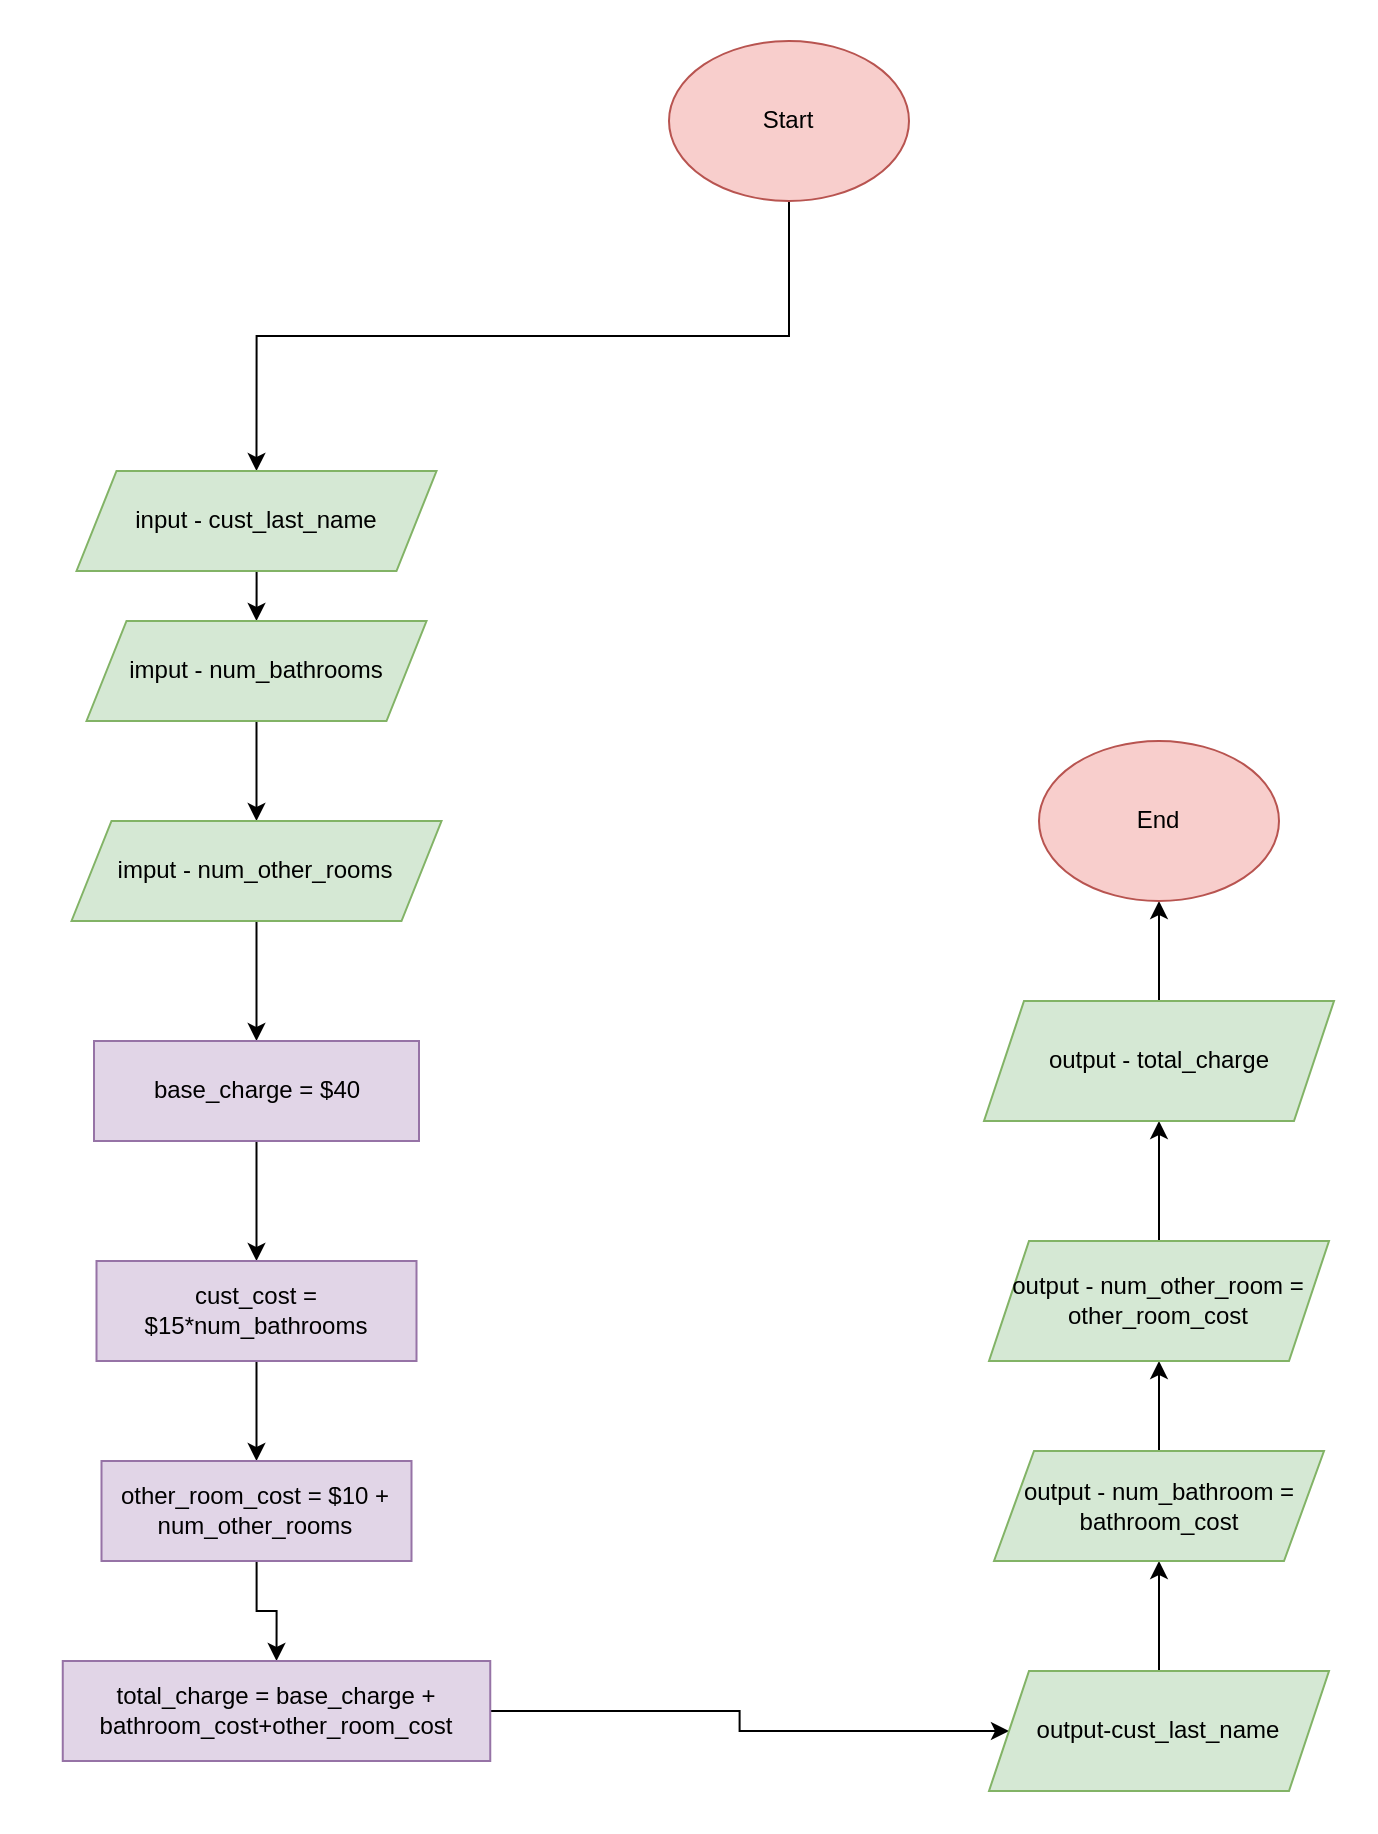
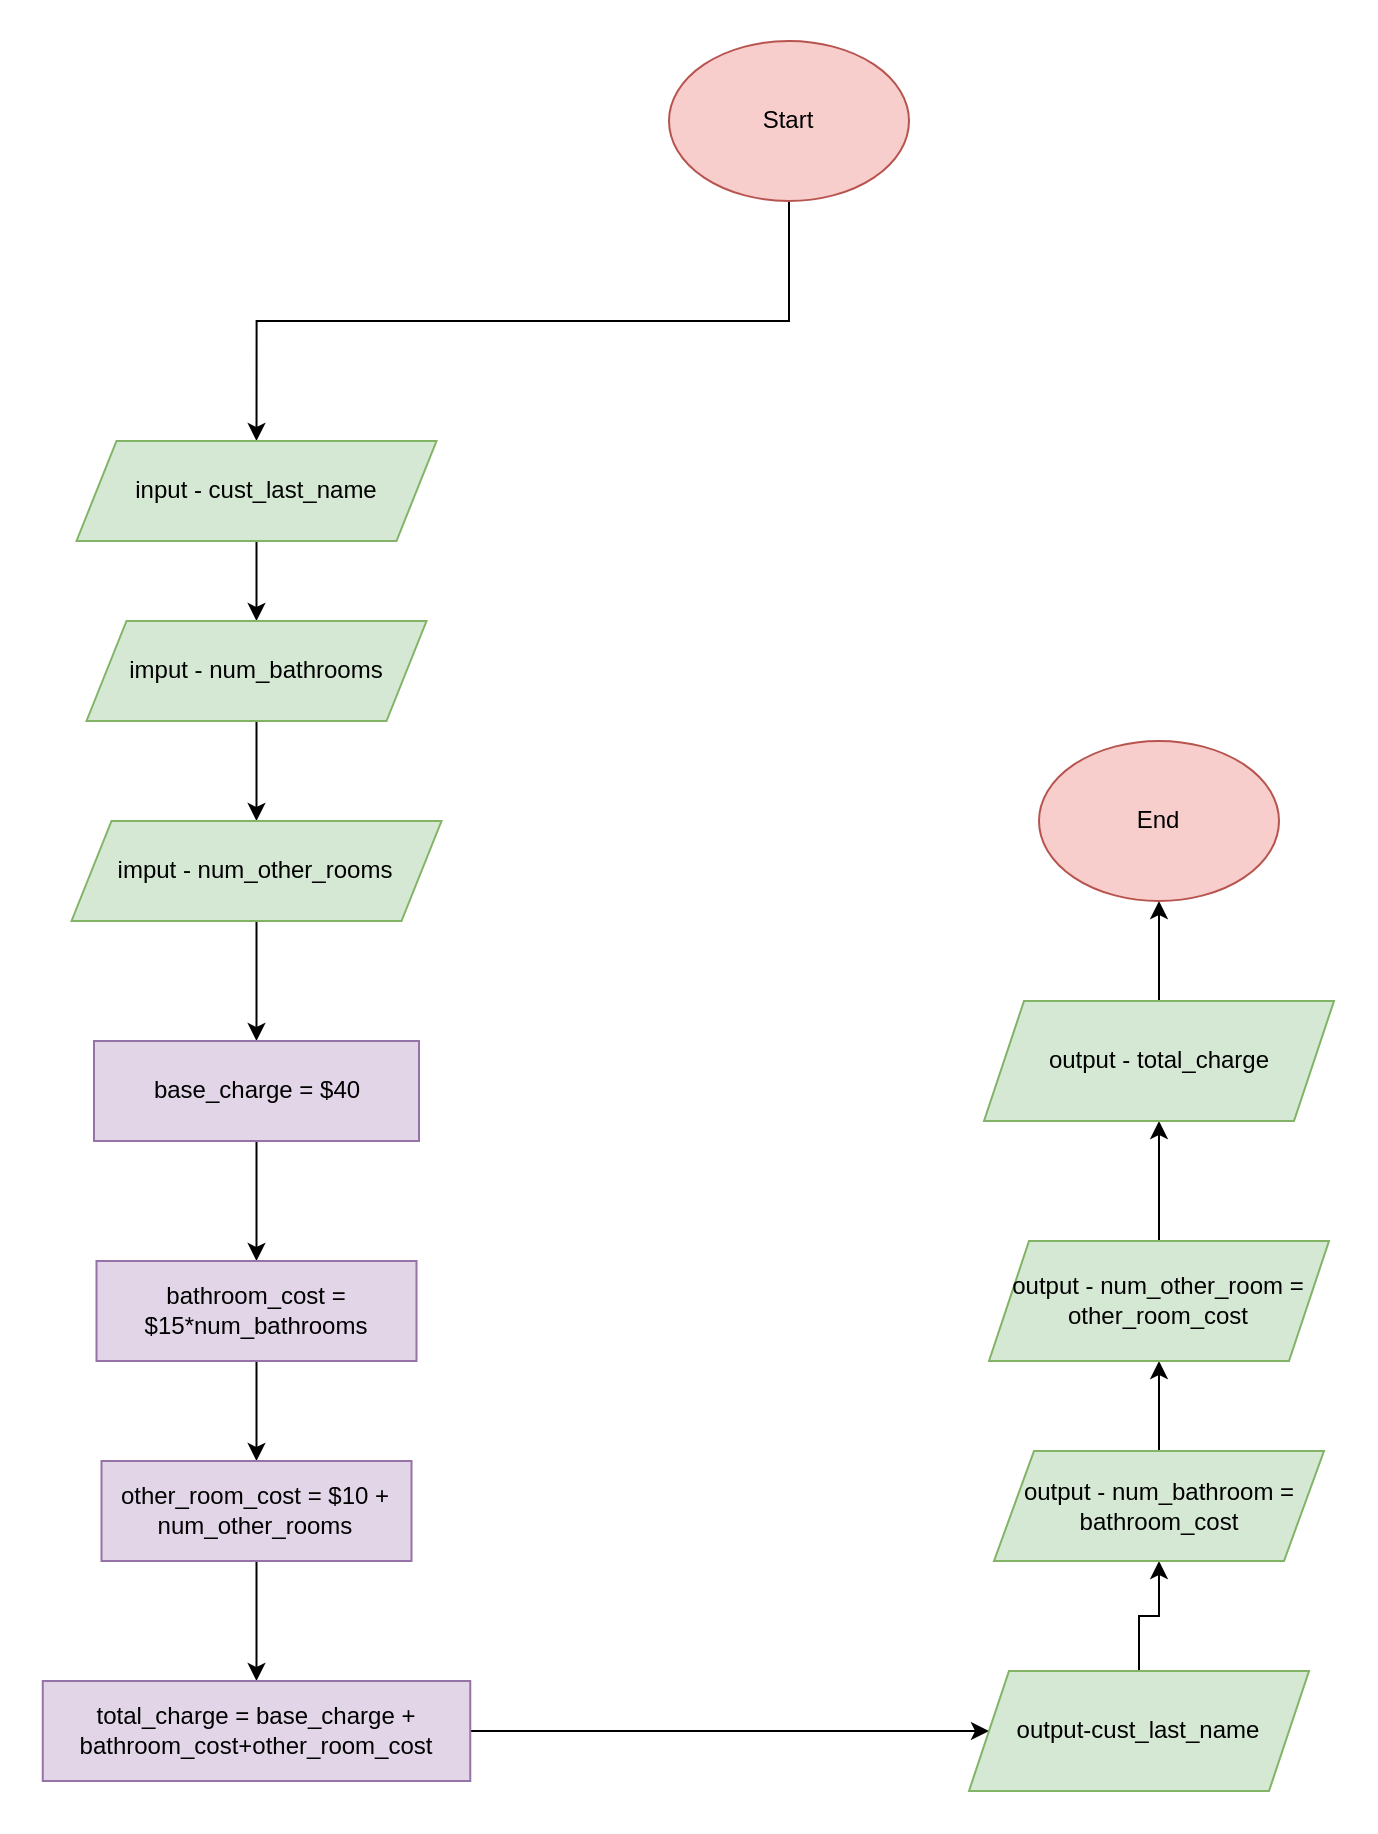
- <mxCell id="5" value="input - cust_last_name" style="shape=parallelogram;perimeter=parallelogramPerimeter;whiteSpace=wrap;html=1;fixedSize=1;fillColor=#d5e8d4;strokeColor=#82b366;" parent="1" vertex="1"><mxGeometry x="37.75" y="235" width="180" height="50" as="geometry" /></mxCell>
+ <mxCell id="5" value="input - cust_last_name" style="shape=parallelogram;perimeter=parallelogramPerimeter;whiteSpace=wrap;html=1;fixedSize=1;fillColor=#d5e8d4;strokeColor=#82b366;" parent="1" vertex="1"><mxGeometry x="37.75" y="220" width="180" height="50" as="geometry" /></mxCell>
- <mxCell id="13" value="cust_cost = $15*num_bathrooms" style="rounded=0;whiteSpace=wrap;html=1;fillColor=#e1d5e7;strokeColor=#9673a6;" parent="1" vertex="1"><mxGeometry x="47.75" y="630" width="160" height="50" as="geometry" /></mxCell>
+ <mxCell id="13" value="bathroom_cost = $15*num_bathrooms" style="rounded=0;whiteSpace=wrap;html=1;fillColor=#e1d5e7;strokeColor=#9673a6;" parent="1" vertex="1"><mxGeometry x="47.75" y="630" width="160" height="50" as="geometry" /></mxCell>
- <mxCell id="17" value="total_charge = base_charge + bathroom_cost+other_room_cost" style="rounded=0;whiteSpace=wrap;html=1;fillColor=#e1d5e7;strokeColor=#9673a6;" parent="1" vertex="1"><mxGeometry x="30.88" y="830" width="213.75" height="50" as="geometry" /></mxCell>
+ <mxCell id="17" value="total_charge = base_charge + bathroom_cost+other_room_cost" style="rounded=0;whiteSpace=wrap;html=1;fillColor=#e1d5e7;strokeColor=#9673a6;" parent="1" vertex="1"><mxGeometry x="20.88" y="840" width="213.75" height="50" as="geometry" /></mxCell>
- <mxCell id="19" value="output-cust_last_name" style="shape=parallelogram;perimeter=parallelogramPerimeter;whiteSpace=wrap;html=1;fixedSize=1;fillColor=#d5e8d4;strokeColor=#82b366;" parent="1" vertex="1"><mxGeometry x="494" y="835" width="170" height="60" as="geometry" /></mxCell>
+ <mxCell id="19" value="output-cust_last_name" style="shape=parallelogram;perimeter=parallelogramPerimeter;whiteSpace=wrap;html=1;fixedSize=1;fillColor=#d5e8d4;strokeColor=#82b366;" parent="1" vertex="1"><mxGeometry x="484" y="835" width="170" height="60" as="geometry" /></mxCell>
